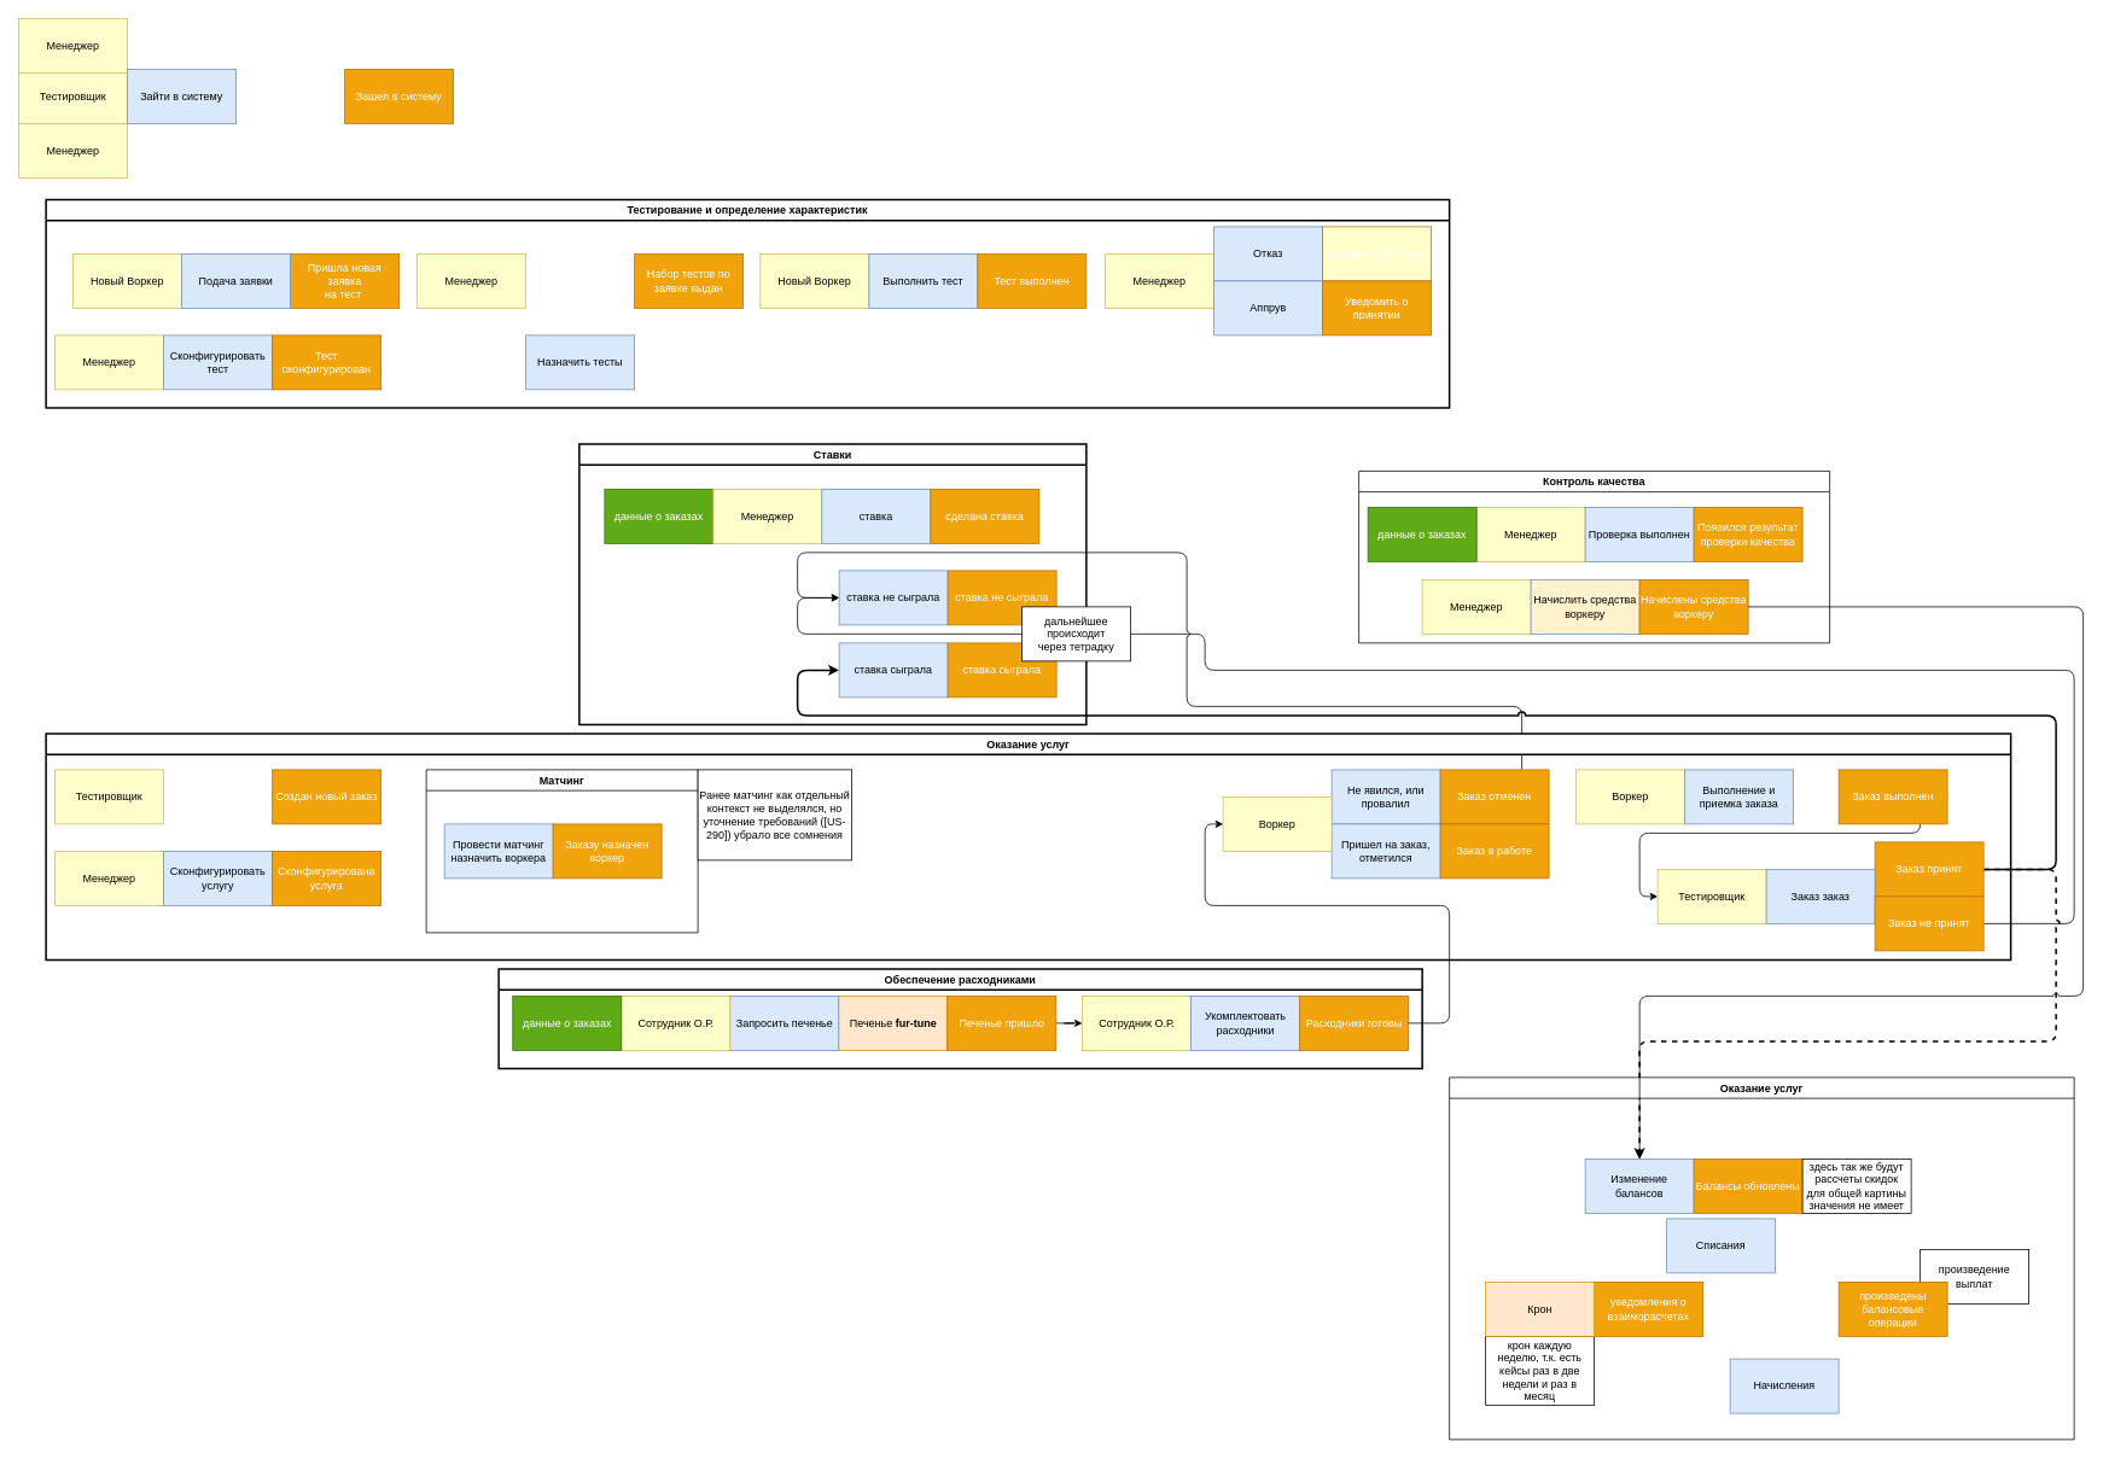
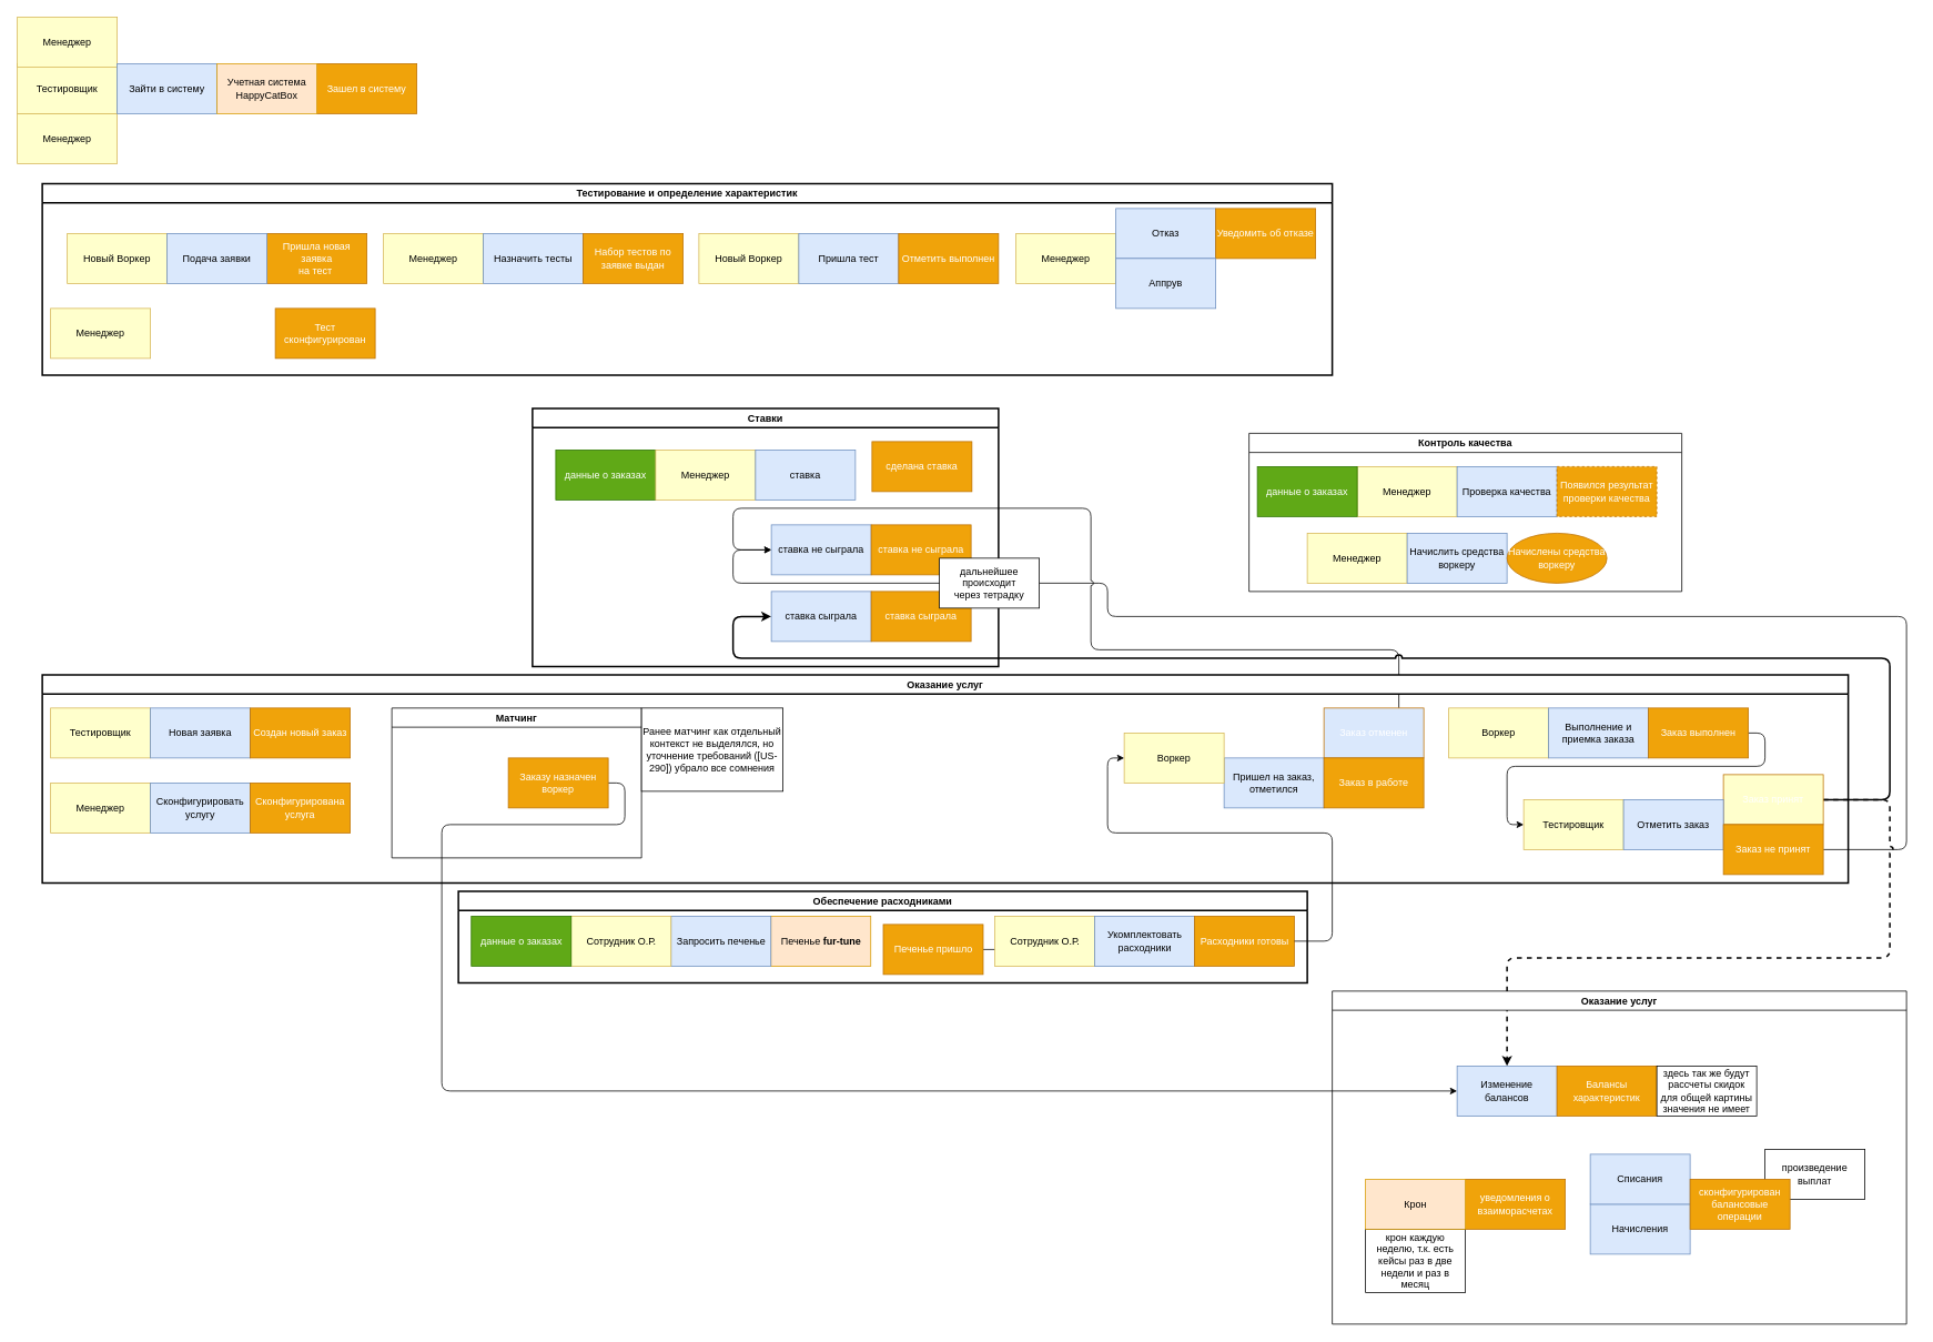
+ <mxCell id="97" value="Учетная система&lt;br&gt;HappyCatBox" style="rounded=0;whiteSpace=wrap;html=1;fillColor=#ffe6cc;strokeColor=#d79b00;" parent="1" vertex="1"><mxGeometry x="260" y="76" width="120" height="60" as="geometry" /></mxCell>
- <mxCell id="29" value="Уведомить об отказе" style="rounded=0;whiteSpace=wrap;html=1;fillColor=#ffffcc;strokeColor=#BD7000;fontColor=#ffffff;" parent="17" vertex="1"><mxGeometry x="1410" y="30" width="120" height="60" as="geometry" /></mxCell>
+ <mxCell id="29" value="Уведомить об отказе" style="rounded=0;whiteSpace=wrap;html=1;fillColor=#f0a30a;strokeColor=#BD7000;fontColor=#ffffff;" parent="17" vertex="1"><mxGeometry x="1410" y="30" width="120" height="60" as="geometry" /></mxCell>
- <mxCell id="25" value="Выполнить тест" style="rounded=0;whiteSpace=wrap;html=1;fillColor=#dae8fc;strokeColor=#6c8ebf;" parent="17" vertex="1"><mxGeometry x="909" y="60" width="120" height="60" as="geometry" /></mxCell>
+ <mxCell id="25" value="Пришла тест" style="rounded=0;whiteSpace=wrap;html=1;fillColor=#dae8fc;strokeColor=#6c8ebf;" parent="17" vertex="1"><mxGeometry x="909" y="60" width="120" height="60" as="geometry" /></mxCell>
- <mxCell id="26" value="Тест выполнен" style="rounded=0;whiteSpace=wrap;html=1;fillColor=#f0a30a;strokeColor=#BD7000;fontColor=#ffffff;" parent="17" vertex="1"><mxGeometry x="1029" y="60" width="120" height="60" as="geometry" /></mxCell>
+ <mxCell id="26" value="Отметить выполнен" style="rounded=0;whiteSpace=wrap;html=1;fillColor=#f0a30a;strokeColor=#BD7000;fontColor=#ffffff;" parent="17" vertex="1"><mxGeometry x="1029" y="60" width="120" height="60" as="geometry" /></mxCell>
- <mxCell id="31" value="Уведомить о принятии" style="rounded=0;whiteSpace=wrap;html=1;fillColor=#f0a30a;strokeColor=#BD7000;fontColor=#ffffff;" parent="17" vertex="1"><mxGeometry x="1410" y="90" width="120" height="60" as="geometry" /></mxCell>
- <mxCell id="33" value="Сконфигурировать&lt;br&gt;тест" style="rounded=0;whiteSpace=wrap;html=1;fillColor=#dae8fc;strokeColor=#6c8ebf;" parent="17" vertex="1"><mxGeometry x="130" y="150" width="120" height="60" as="geometry" /></mxCell>
- <mxCell id="34" value="Тест сконфигурирован" style="rounded=0;whiteSpace=wrap;html=1;fillColor=#f0a30a;strokeColor=#BD7000;fontColor=#ffffff;" parent="17" vertex="1"><mxGeometry x="250" y="150" width="120" height="60" as="geometry" /></mxCell>
+ <mxCell id="34" value="Тест сконфигурирован" style="rounded=0;whiteSpace=wrap;html=1;fillColor=#f0a30a;strokeColor=#BD7000;fontColor=#ffffff;" parent="17" vertex="1"><mxGeometry x="280" y="150" width="120" height="60" as="geometry" /></mxCell>
- <mxCell id="22" value="Назначить тесты" style="rounded=0;whiteSpace=wrap;html=1;fillColor=#dae8fc;strokeColor=#6c8ebf;" parent="17" vertex="1"><mxGeometry x="530" y="150" width="120" height="60" as="geometry" /></mxCell>
+ <mxCell id="22" value="Назначить тесты" style="rounded=0;whiteSpace=wrap;html=1;fillColor=#dae8fc;strokeColor=#6c8ebf;" parent="17" vertex="1"><mxGeometry x="530" y="60" width="120" height="60" as="geometry" /></mxCell>
- <mxCell id="11" value="сделана ставка" style="rounded=0;whiteSpace=wrap;html=1;fillColor=#f0a30a;strokeColor=#BD7000;fontColor=#ffffff;" parent="7" vertex="1"><mxGeometry x="388" y="50" width="120" height="60" as="geometry" /></mxCell>
+ <mxCell id="11" value="сделана ставка" style="rounded=0;whiteSpace=wrap;html=1;fillColor=#f0a30a;strokeColor=#BD7000;fontColor=#ffffff;" parent="7" vertex="1"><mxGeometry x="408" y="40" width="120" height="60" as="geometry" /></mxCell>
- <mxCell id="85" value="Проверка выполнен" style="rounded=0;whiteSpace=wrap;html=1;fillColor=#dae8fc;strokeColor=#6c8ebf;" parent="83" vertex="1"><mxGeometry x="250" y="40" width="120" height="60" as="geometry" /></mxCell>
+ <mxCell id="85" value="Проверка качества" style="rounded=0;whiteSpace=wrap;html=1;fillColor=#dae8fc;strokeColor=#6c8ebf;" parent="83" vertex="1"><mxGeometry x="250" y="40" width="120" height="60" as="geometry" /></mxCell>
- <mxCell id="86" value="Появился результат проверки качества" style="rounded=0;whiteSpace=wrap;html=1;fillColor=#f0a30a;strokeColor=#BD7000;fontColor=#ffffff;" parent="83" vertex="1"><mxGeometry x="370" y="40" width="120" height="60" as="geometry" /></mxCell>
+ <mxCell id="86" value="Появился результат проверки качества" style="rounded=0;whiteSpace=wrap;html=1;fillColor=#f0a30a;strokeColor=#BD7000;fontColor=#ffffff;dashed=1;" parent="83" vertex="1"><mxGeometry x="370" y="40" width="120" height="60" as="geometry" /></mxCell>
- <mxCell id="89" value="Начислить средства воркеру" style="rounded=0;whiteSpace=wrap;html=1;fillColor=#fff2cc;strokeColor=#6c8ebf;" parent="83" vertex="1"><mxGeometry x="190" y="120" width="120" height="60" as="geometry" /></mxCell>
+ <mxCell id="89" value="Начислить средства воркеру" style="rounded=0;whiteSpace=wrap;html=1;fillColor=#dae8fc;strokeColor=#6c8ebf;" parent="83" vertex="1"><mxGeometry x="190" y="120" width="120" height="60" as="geometry" /></mxCell>
- <mxCell id="90" value="Начислены средства воркеру" style="rounded=0;whiteSpace=wrap;html=1;fillColor=#f0a30a;strokeColor=#BD7000;fontColor=#ffffff;" parent="83" vertex="1"><mxGeometry x="310" y="120" width="120" height="60" as="geometry" /></mxCell>
+ <mxCell id="90" value="Начислены средства воркеру" style="ellipse;whiteSpace=wrap;html=1;fillColor=#f0a30a;strokeColor=#BD7000;fontColor=#ffffff;" parent="83" vertex="1"><mxGeometry x="310" y="120" width="120" height="60" as="geometry" /></mxCell>
- <mxCell id="98" style="edgeStyle=orthogonalEdgeStyle;rounded=1;orthogonalLoop=1;jettySize=auto;html=1;exitX=1;exitY=0.5;exitDx=0;exitDy=0;entryX=0.5;entryY=0;entryDx=0;entryDy=0;jumpStyle=arc;" parent="1" source="90" target="38" edge="1"><mxGeometry relative="1" as="geometry"><Array as="points"><mxPoint x="2300" y="670" /><mxPoint x="2300" y="1100" /><mxPoint x="1810" y="1100" /></Array></mxGeometry></mxCell>
+ <mxCell id="61" value="Новая заявка" style="rounded=0;whiteSpace=wrap;html=1;fillColor=#dae8fc;strokeColor=#6c8ebf;" parent="59" vertex="1"><mxGeometry x="130" y="40" width="120" height="60" as="geometry" /></mxCell>
- <mxCell id="66" value="Не явился, или провалил" style="rounded=0;whiteSpace=wrap;html=1;fillColor=#dae8fc;strokeColor=#6c8ebf;" parent="59" vertex="1"><mxGeometry x="1420" y="40" width="120" height="60" as="geometry" /></mxCell>
- <mxCell id="68" value="Заказ отменен" style="rounded=0;whiteSpace=wrap;html=1;fillColor=#f0a30a;strokeColor=#BD7000;fontColor=#ffffff;" parent="59" vertex="1"><mxGeometry x="1540" y="40" width="120" height="60" as="geometry" /></mxCell>
+ <mxCell id="68" value="Заказ отменен" style="rounded=0;whiteSpace=wrap;html=1;fillColor=#dae8fc;strokeColor=#BD7000;fontColor=#ffffff;" parent="59" vertex="1"><mxGeometry x="1540" y="40" width="120" height="60" as="geometry" /></mxCell>
- <mxCell id="75" value="Заказ выполнен" style="rounded=0;whiteSpace=wrap;html=1;fillColor=#f0a30a;strokeColor=#BD7000;fontColor=#ffffff;" parent="59" vertex="1"><mxGeometry x="1980" y="40" width="120" height="60" as="geometry" /></mxCell>
+ <mxCell id="75" value="Заказ выполнен" style="rounded=0;whiteSpace=wrap;html=1;fillColor=#f0a30a;strokeColor=#BD7000;fontColor=#ffffff;" parent="59" vertex="1"><mxGeometry x="1930" y="40" width="120" height="60" as="geometry" /></mxCell>
- <mxCell id="80" value="Провести матчинг назначить воркера" style="rounded=0;whiteSpace=wrap;html=1;fillColor=#dae8fc;strokeColor=#6c8ebf;" parent="79" vertex="1"><mxGeometry x="20" y="60" width="120" height="60" as="geometry" /></mxCell>
+ <mxCell id="3" style="edgeStyle=orthogonalEdgeStyle;rounded=1;orthogonalLoop=1;jettySize=auto;html=1;exitX=1;exitY=0.5;exitDx=0;exitDy=0;entryX=0;entryY=0.5;entryDx=0;entryDy=0;" parent="1" source="81" target="38" edge="1"><mxGeometry relative="1" as="geometry"><mxPoint x="660" y="980" as="sourcePoint" /><Array as="points"><mxPoint x="750" y="940" /><mxPoint x="750" y="990" /><mxPoint x="530" y="990" /><mxPoint x="530" y="1310" /></Array></mxGeometry></mxCell>
- <mxCell id="72" value="Заказ принят" style="rounded=0;whiteSpace=wrap;html=1;fillColor=#f0a30a;strokeColor=#BD7000;fontColor=#ffffff;" parent="59" vertex="1"><mxGeometry x="2020" y="120" width="120" height="60" as="geometry" /></mxCell>
+ <mxCell id="72" value="Заказ принят" style="rounded=0;whiteSpace=wrap;html=1;fillColor=#ffffcc;strokeColor=#BD7000;fontColor=#ffffff;" parent="59" vertex="1"><mxGeometry x="2020" y="120" width="120" height="60" as="geometry" /></mxCell>
- <mxCell id="77" value="Заказ заказ" style="rounded=0;whiteSpace=wrap;html=1;fillColor=#dae8fc;strokeColor=#6c8ebf;" parent="59" vertex="1"><mxGeometry x="1900" y="150" width="120" height="60" as="geometry" /></mxCell>
+ <mxCell id="77" value="Отметить заказ" style="rounded=0;whiteSpace=wrap;html=1;fillColor=#dae8fc;strokeColor=#6c8ebf;" parent="59" vertex="1"><mxGeometry x="1900" y="150" width="120" height="60" as="geometry" /></mxCell>
- <mxCell id="52" value="Печенье пришло" style="rounded=0;whiteSpace=wrap;html=1;fillColor=#f0a30a;strokeColor=#BD7000;fontColor=#ffffff;" parent="49" vertex="1"><mxGeometry x="495.5" y="30" width="120" height="60" as="geometry" /></mxCell>
+ <mxCell id="52" value="Печенье пришло" style="rounded=0;whiteSpace=wrap;html=1;fillColor=#f0a30a;strokeColor=#BD7000;fontColor=#ffffff;" parent="49" vertex="1"><mxGeometry x="510.5" y="40" width="120" height="60" as="geometry" /></mxCell>
- <mxCell id="39" value="Балансы обновлены" style="rounded=0;whiteSpace=wrap;html=1;fillColor=#f0a30a;strokeColor=#BD7000;fontColor=#ffffff;" parent="37" vertex="1"><mxGeometry x="120" width="120" height="60" as="geometry" /></mxCell>
+ <mxCell id="39" value="Балансы характеристик" style="rounded=0;whiteSpace=wrap;html=1;fillColor=#f0a30a;strokeColor=#BD7000;fontColor=#ffffff;" parent="37" vertex="1"><mxGeometry x="120" width="120" height="60" as="geometry" /></mxCell>
- <mxCell id="44" value="Списания" style="rounded=0;whiteSpace=wrap;html=1;fillColor=#dae8fc;strokeColor=#6c8ebf;" parent="40" vertex="1"><mxGeometry x="240" y="156" width="120" height="60" as="geometry" /></mxCell>
+ <mxCell id="44" value="Списания" style="rounded=0;whiteSpace=wrap;html=1;fillColor=#dae8fc;strokeColor=#6c8ebf;" parent="40" vertex="1"><mxGeometry x="310" y="196" width="120" height="60" as="geometry" /></mxCell>
- <mxCell id="46" value="произведены балансовые операции" style="rounded=0;whiteSpace=wrap;html=1;fillColor=#f0a30a;strokeColor=#BD7000;fontColor=#ffffff;" parent="40" vertex="1"><mxGeometry x="430" y="226" width="120" height="60" as="geometry" /></mxCell>
+ <mxCell id="46" value="сконфигурирован балансовые операции" style="rounded=0;whiteSpace=wrap;html=1;fillColor=#f0a30a;strokeColor=#BD7000;fontColor=#ffffff;" parent="40" vertex="1"><mxGeometry x="430" y="226" width="120" height="60" as="geometry" /></mxCell>
- <mxCell id="43" value="Начисления" style="rounded=0;whiteSpace=wrap;html=1;fillColor=#dae8fc;strokeColor=#6c8ebf;" parent="40" vertex="1"><mxGeometry x="310" y="311" width="120" height="60" as="geometry" /></mxCell>
+ <mxCell id="43" value="Начисления" style="rounded=0;whiteSpace=wrap;html=1;fillColor=#dae8fc;strokeColor=#6c8ebf;" parent="40" vertex="1"><mxGeometry x="310" y="256" width="120" height="60" as="geometry" /></mxCell>
